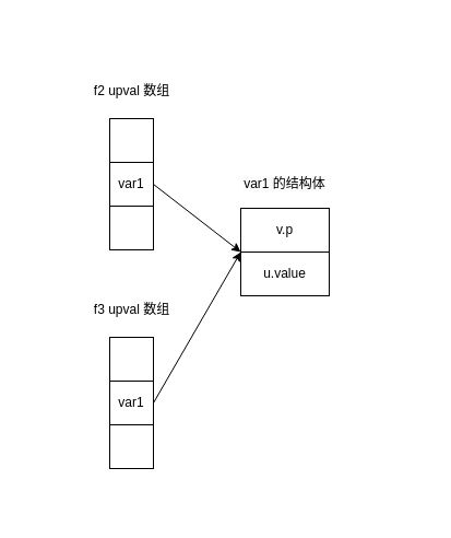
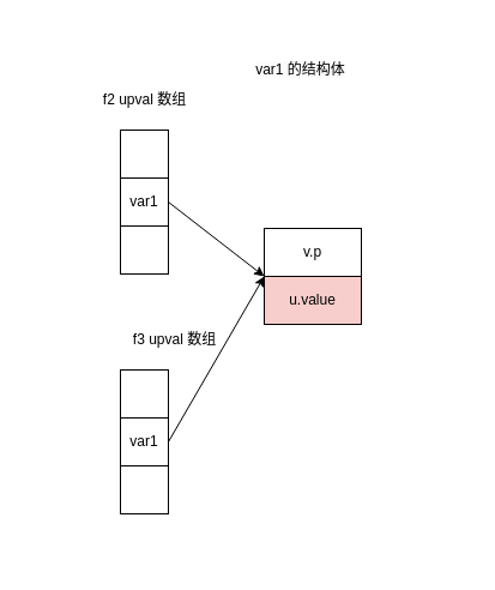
- <mxCell id="13" value="&lt;span style=&quot;color: rgb(0, 0, 0); font-family: Helvetica; font-size: 12px; font-style: normal; font-variant-ligatures: normal; font-variant-caps: normal; font-weight: 400; letter-spacing: normal; orphans: 2; text-align: center; text-indent: 0px; text-transform: none; widows: 2; word-spacing: 0px; -webkit-text-stroke-width: 0px; white-space: normal; background-color: rgb(251, 251, 251); text-decoration-thickness: initial; text-decoration-style: initial; text-decoration-color: initial; display: inline !important; float: none;&quot;&gt;var1 的结构体&lt;/span&gt;" style="text;html=1;align=center;verticalAlign=middle;whiteSpace=wrap;rounded=0;" vertex="1" parent="1"><mxGeometry x="220" y="153" width="80.5" height="30" as="geometry" /></mxCell>
+ <mxCell id="13" value="&lt;span style=&quot;color: rgb(0, 0, 0); font-family: Helvetica; font-size: 12px; font-style: normal; font-variant-ligatures: normal; font-variant-caps: normal; font-weight: 400; letter-spacing: normal; orphans: 2; text-align: center; text-indent: 0px; text-transform: none; widows: 2; word-spacing: 0px; -webkit-text-stroke-width: 0px; white-space: normal; background-color: rgb(251, 251, 251); text-decoration-thickness: initial; text-decoration-style: initial; text-decoration-color: initial; display: inline !important; float: none;&quot;&gt;var1 的结构体&lt;/span&gt;" style="text;html=1;align=center;verticalAlign=middle;whiteSpace=wrap;rounded=0;" vertex="1" parent="1"><mxGeometry x="210" y="43" width="80.5" height="30" as="geometry" /></mxCell>
- <mxCell id="16" value="u.value" style="rounded=0;whiteSpace=wrap;html=1;" vertex="1" parent="14"><mxGeometry y="40" width="81" height="40" as="geometry" /></mxCell>
+ <mxCell id="16" value="u.value" style="rounded=0;whiteSpace=wrap;html=1;fillColor=#f8cecc;" vertex="1" parent="14"><mxGeometry y="40" width="81" height="40" as="geometry" /></mxCell>
- <mxCell id="10" value="f3 upval 数组" style="text;html=1;align=center;verticalAlign=middle;resizable=0;points=[];autosize=1;strokeColor=none;fillColor=none;" vertex="1" parent="1"><mxGeometry x="75" y="268" width="90" height="30" as="geometry" /></mxCell>
+ <mxCell id="10" value="f3 upval 数组" style="text;html=1;align=center;verticalAlign=middle;resizable=0;points=[];autosize=1;strokeColor=none;fillColor=none;" vertex="1" parent="1"><mxGeometry x="100" y="268" width="90" height="30" as="geometry" /></mxCell>
